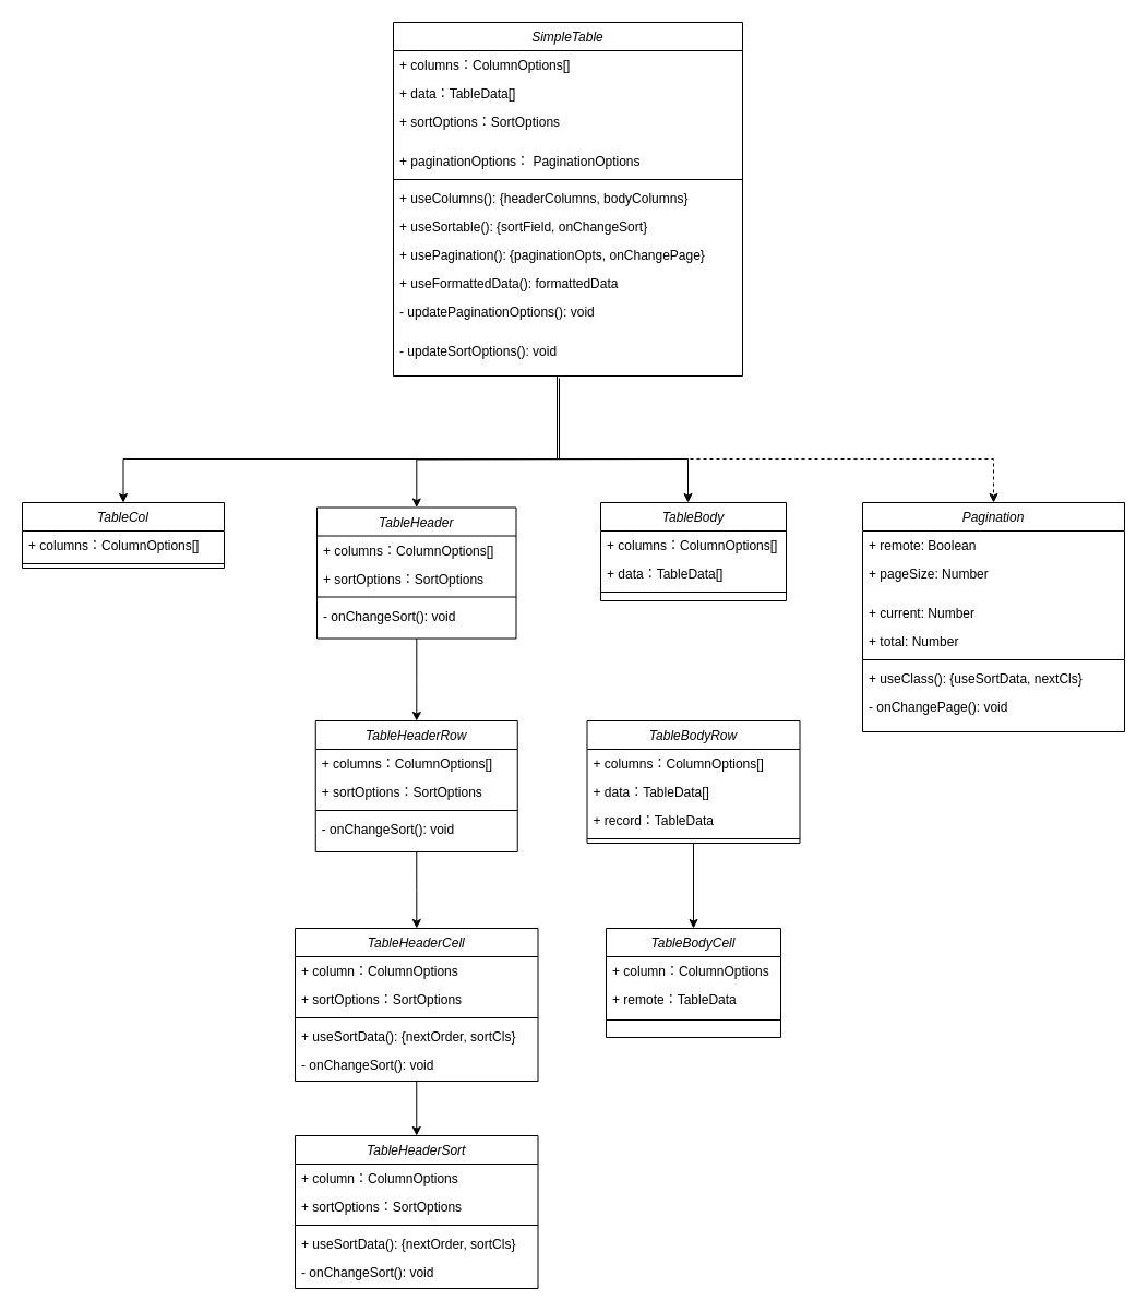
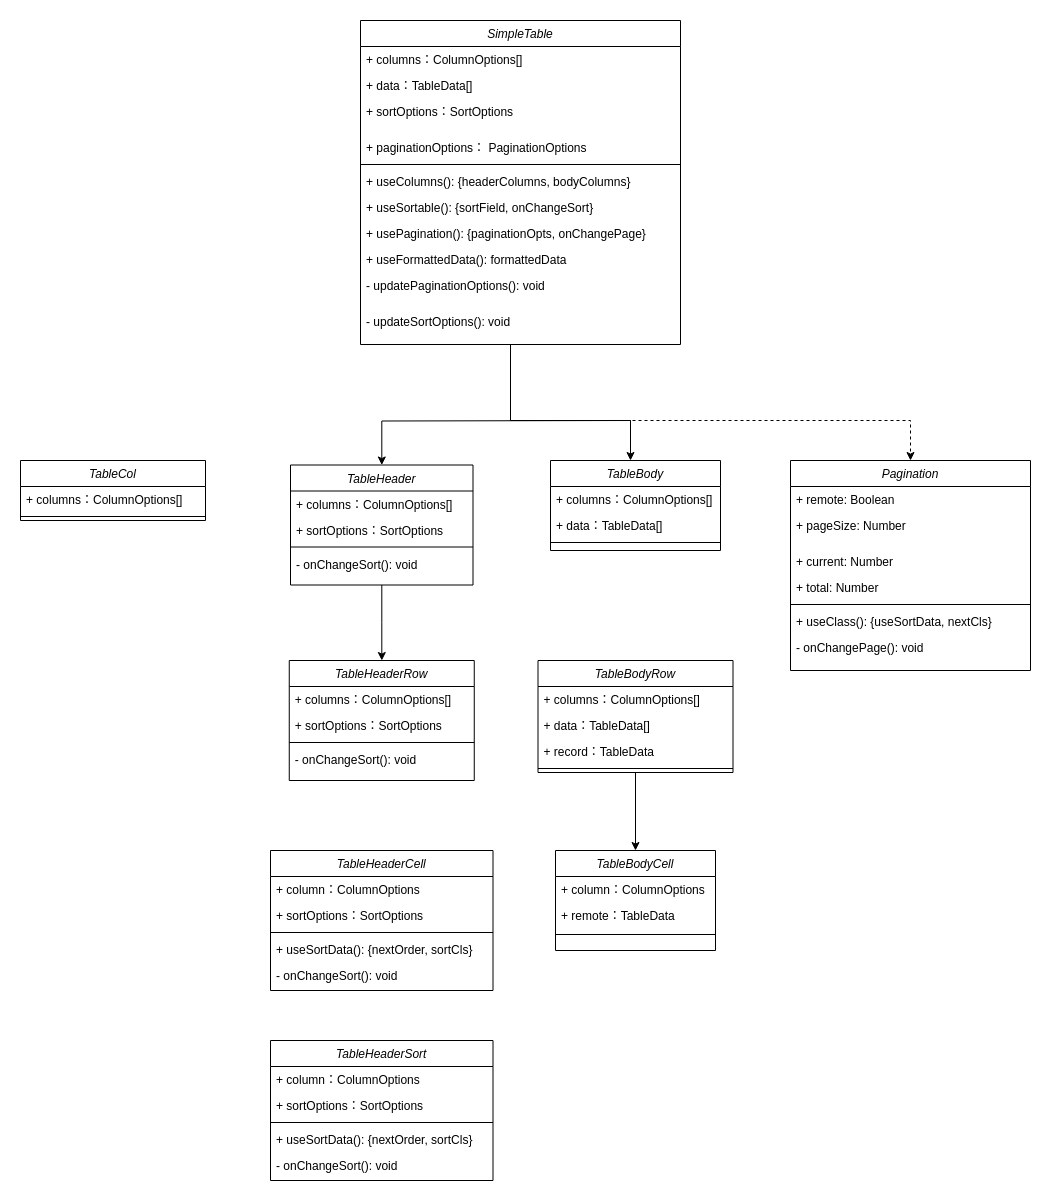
- <mxCell id="36" value="" style="edgeStyle=orthogonalEdgeStyle;rounded=0;orthogonalLoop=1;jettySize=auto;html=1;entryX=0.5;entryY=0;entryDx=0;entryDy=0;exitX=0.475;exitY=1.056;exitDx=0;exitDy=0;exitPerimeter=0;" edge="1" parent="1" source="31" target="33"><mxGeometry relative="1" as="geometry"><mxPoint x="620" y="400" as="sourcePoint" /><mxPoint x="390" y="470" as="targetPoint" /><Array as="points"><mxPoint x="512" y="420" /><mxPoint x="113" y="420" /></Array></mxGeometry></mxCell>
- <mxCell id="10" value="" style="edgeStyle=orthogonalEdgeStyle;rounded=0;orthogonalLoop=1;jettySize=auto;html=1;exitX=0.5;exitY=1;exitDx=0;exitDy=0;" parent="1" source="51" target="56" edge="1"><mxGeometry relative="1" as="geometry" /></mxCell>
- <mxCell id="32" value="" style="edgeStyle=orthogonalEdgeStyle;rounded=0;orthogonalLoop=1;jettySize=auto;html=1;" edge="1" parent="1" source="56" target="62"><mxGeometry relative="1" as="geometry" /></mxCell>
